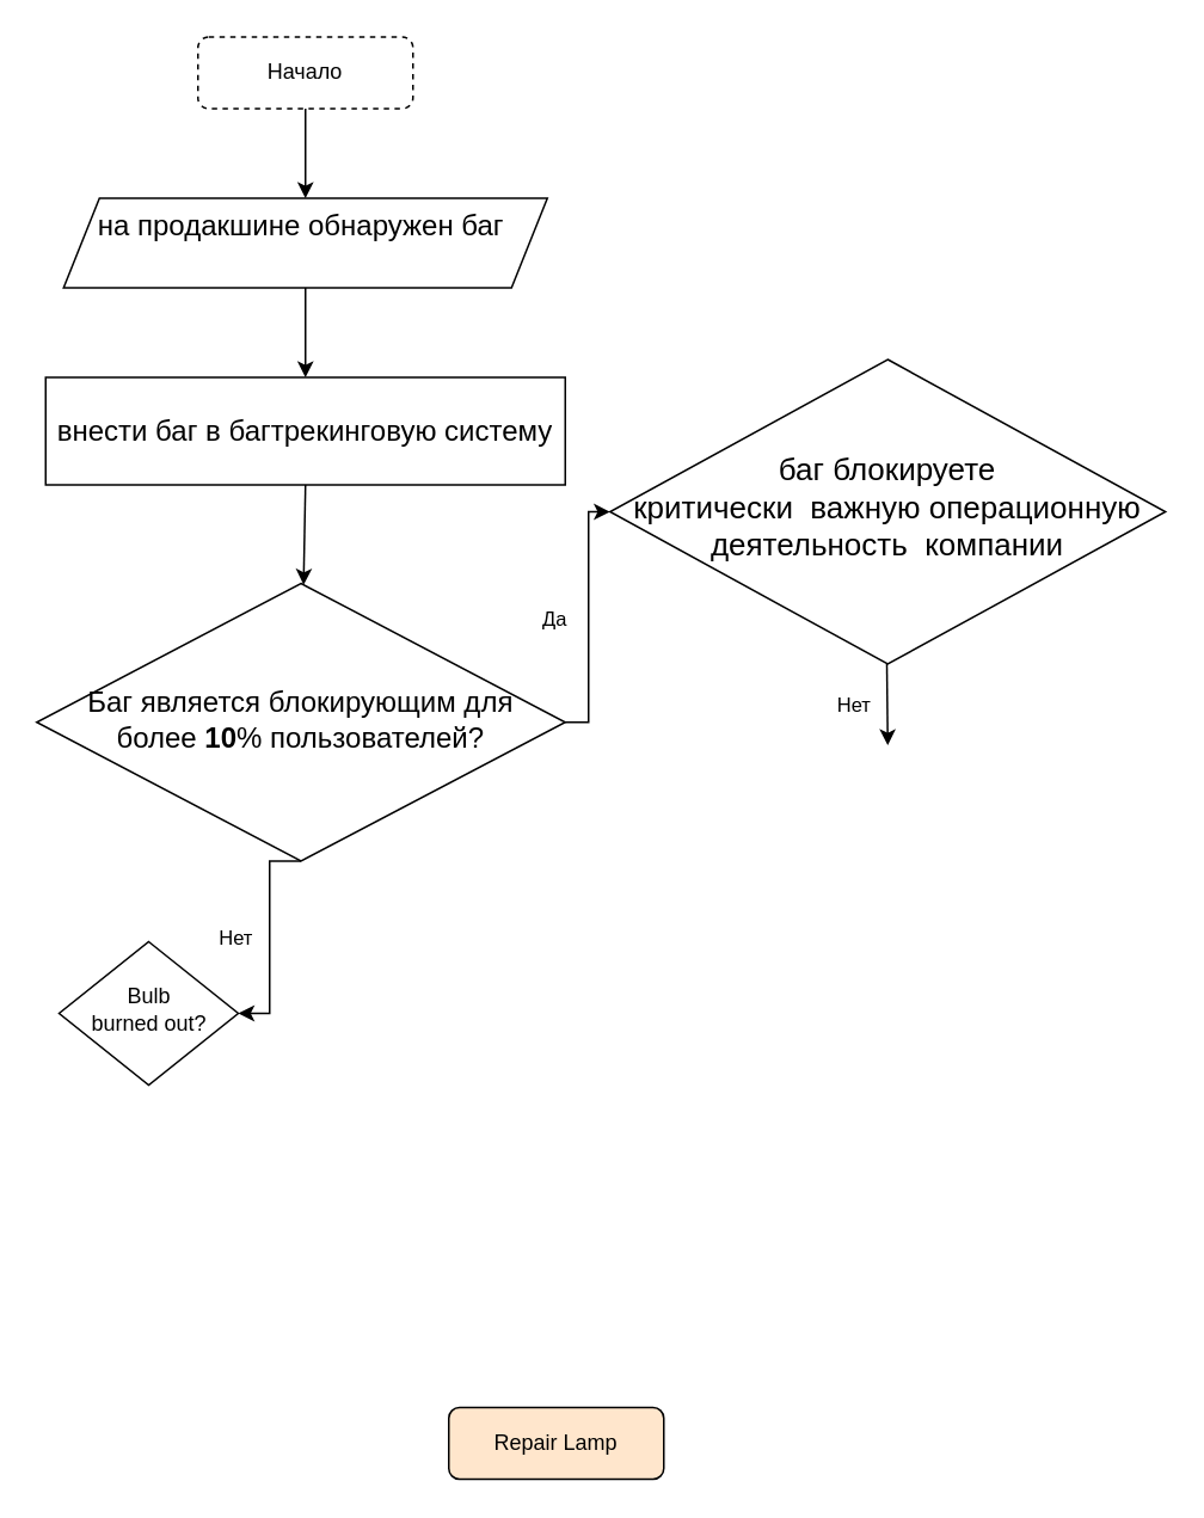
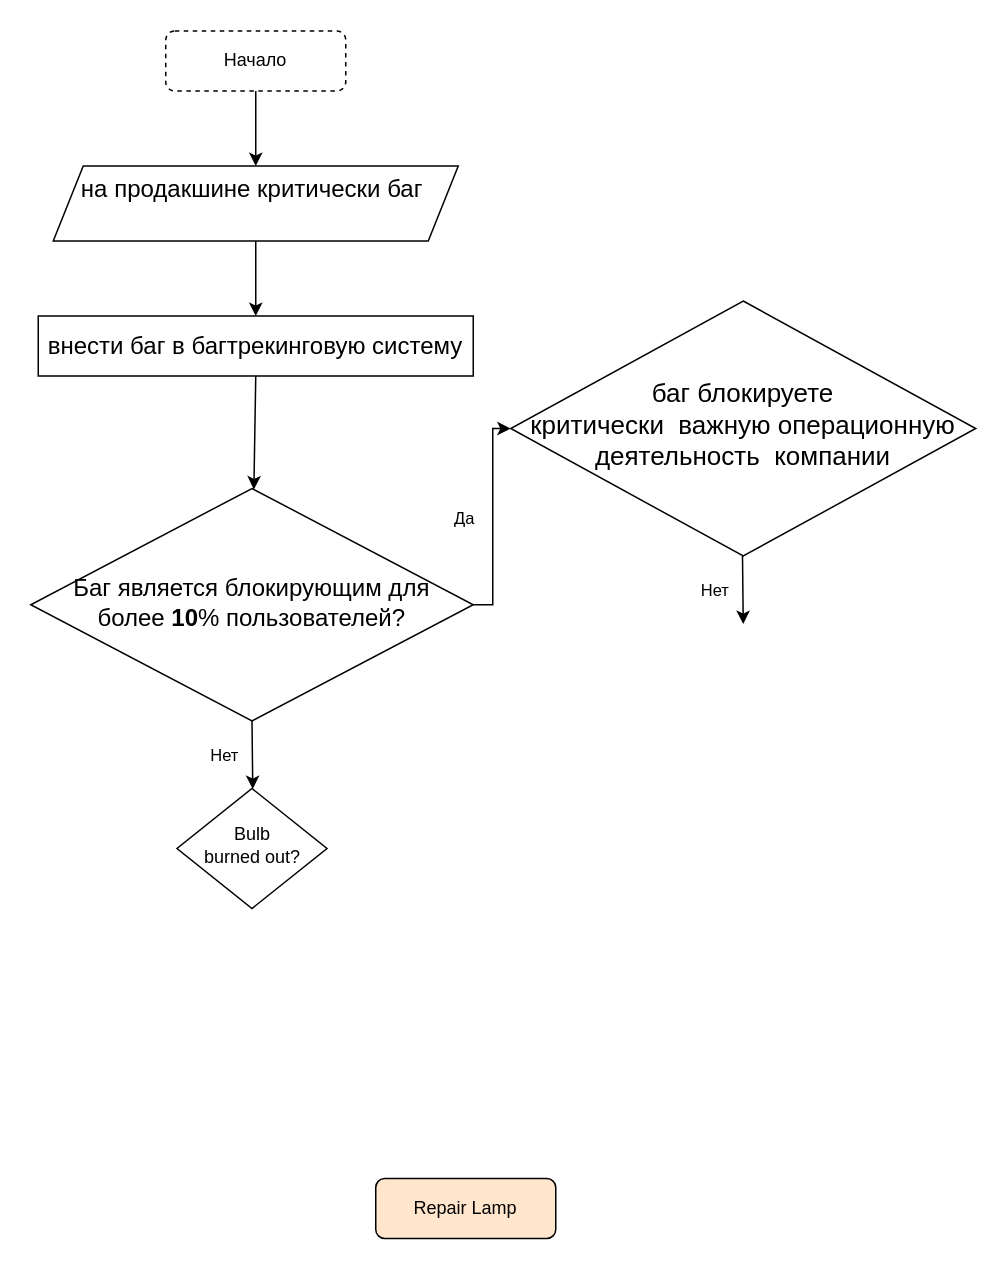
- <mxCell id="6" value="&lt;span id=&quot;docs-internal-guid-8d5a4e17-7fff-0709-875b-6af9b325e318&quot;&gt;&lt;p dir=&quot;ltr&quot; style=&quot;line-height: 1.2 ; margin-top: 0pt ; margin-bottom: 0pt&quot;&gt;&lt;span style=&quot;font-size: 12pt ; font-family: &amp;#34;arial&amp;#34; ; background-color: transparent ; vertical-align: baseline&quot;&gt;на продакшине обнаружен баг&amp;nbsp;&lt;/span&gt;&lt;/p&gt;&lt;div&gt;&lt;span style=&quot;font-size: 12pt ; font-family: &amp;#34;arial&amp;#34; ; background-color: transparent ; vertical-align: baseline&quot;&gt;&lt;br&gt;&lt;/span&gt;&lt;/div&gt;&lt;/span&gt;" style="shape=parallelogram;perimeter=parallelogramPerimeter;whiteSpace=wrap;html=1;fixedSize=1;" vertex="1" parent="1"><mxGeometry x="35" y="110" width="270" height="50" as="geometry" /></mxCell>
+ <mxCell id="6" value="&lt;span id=&quot;docs-internal-guid-8d5a4e17-7fff-0709-875b-6af9b325e318&quot;&gt;&lt;p dir=&quot;ltr&quot; style=&quot;line-height: 1.2 ; margin-top: 0pt ; margin-bottom: 0pt&quot;&gt;&lt;span style=&quot;font-size: 12pt ; font-family: &amp;#34;arial&amp;#34; ; background-color: transparent ; vertical-align: baseline&quot;&gt;на продакшине критически баг&amp;nbsp;&lt;/span&gt;&lt;/p&gt;&lt;div&gt;&lt;span style=&quot;font-size: 12pt ; font-family: &amp;#34;arial&amp;#34; ; background-color: transparent ; vertical-align: baseline&quot;&gt;&lt;br&gt;&lt;/span&gt;&lt;/div&gt;&lt;/span&gt;" style="shape=parallelogram;perimeter=parallelogramPerimeter;whiteSpace=wrap;html=1;fixedSize=1;" vertex="1" parent="1"><mxGeometry x="35" y="110" width="270" height="50" as="geometry" /></mxCell>
- <mxCell id="7" value="&lt;span id=&quot;docs-internal-guid-439d32ea-7fff-ad33-68df-6e68bd0ef8d2&quot;&gt;&lt;span style=&quot;font-size: 12pt ; font-family: &amp;#34;arial&amp;#34; ; background-color: transparent ; vertical-align: baseline&quot;&gt;внести баг в багтрекинговую систему&lt;/span&gt;&lt;/span&gt;" style="rounded=0;whiteSpace=wrap;html=1;" vertex="1" parent="1"><mxGeometry x="25" y="210" width="290" height="60" as="geometry" /></mxCell>
+ <mxCell id="7" value="&lt;span id=&quot;docs-internal-guid-439d32ea-7fff-ad33-68df-6e68bd0ef8d2&quot;&gt;&lt;span style=&quot;font-size: 12pt ; font-family: &amp;#34;arial&amp;#34; ; background-color: transparent ; vertical-align: baseline&quot;&gt;внести баг в багтрекинговую систему&lt;/span&gt;&lt;/span&gt;" style="rounded=0;whiteSpace=wrap;html=1;" vertex="1" parent="1"><mxGeometry x="25" y="210" width="290" height="40" as="geometry" /></mxCell>
- <mxCell id="4" value="Bulb&lt;br&gt;burned out?" style="rhombus;whiteSpace=wrap;html=1;shadow=0;fontFamily=Helvetica;fontSize=12;align=center;strokeWidth=1;spacing=6;spacingTop=-4;" parent="1" vertex="1"><mxGeometry x="32.5" y="525" width="100" height="80" as="geometry" /></mxCell>
+ <mxCell id="4" value="Bulb&lt;br&gt;burned out?" style="rhombus;whiteSpace=wrap;html=1;shadow=0;fontFamily=Helvetica;fontSize=12;align=center;strokeWidth=1;spacing=6;spacingTop=-4;" parent="1" vertex="1"><mxGeometry x="117.5" y="525" width="100" height="80" as="geometry" /></mxCell>
